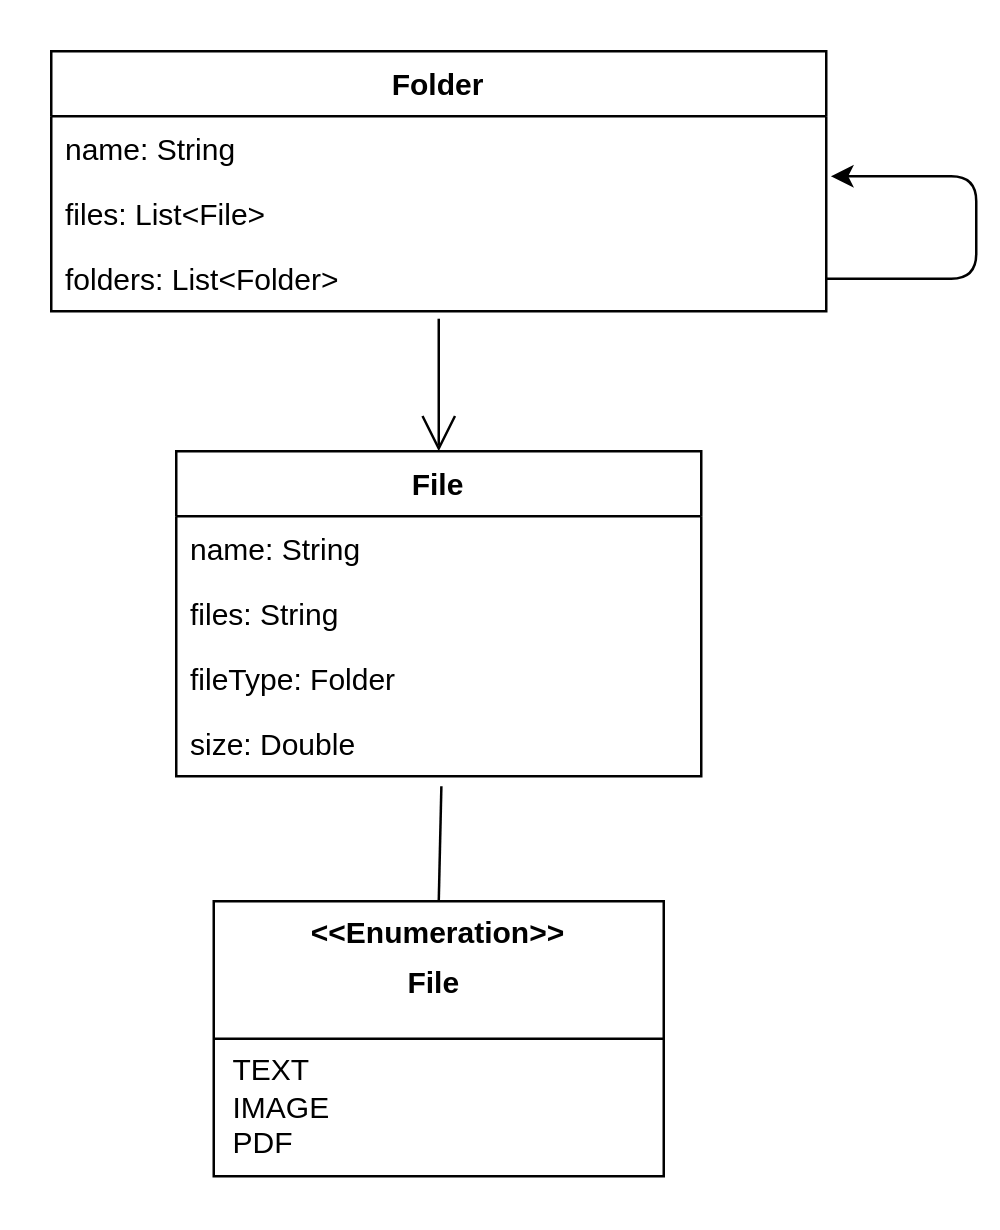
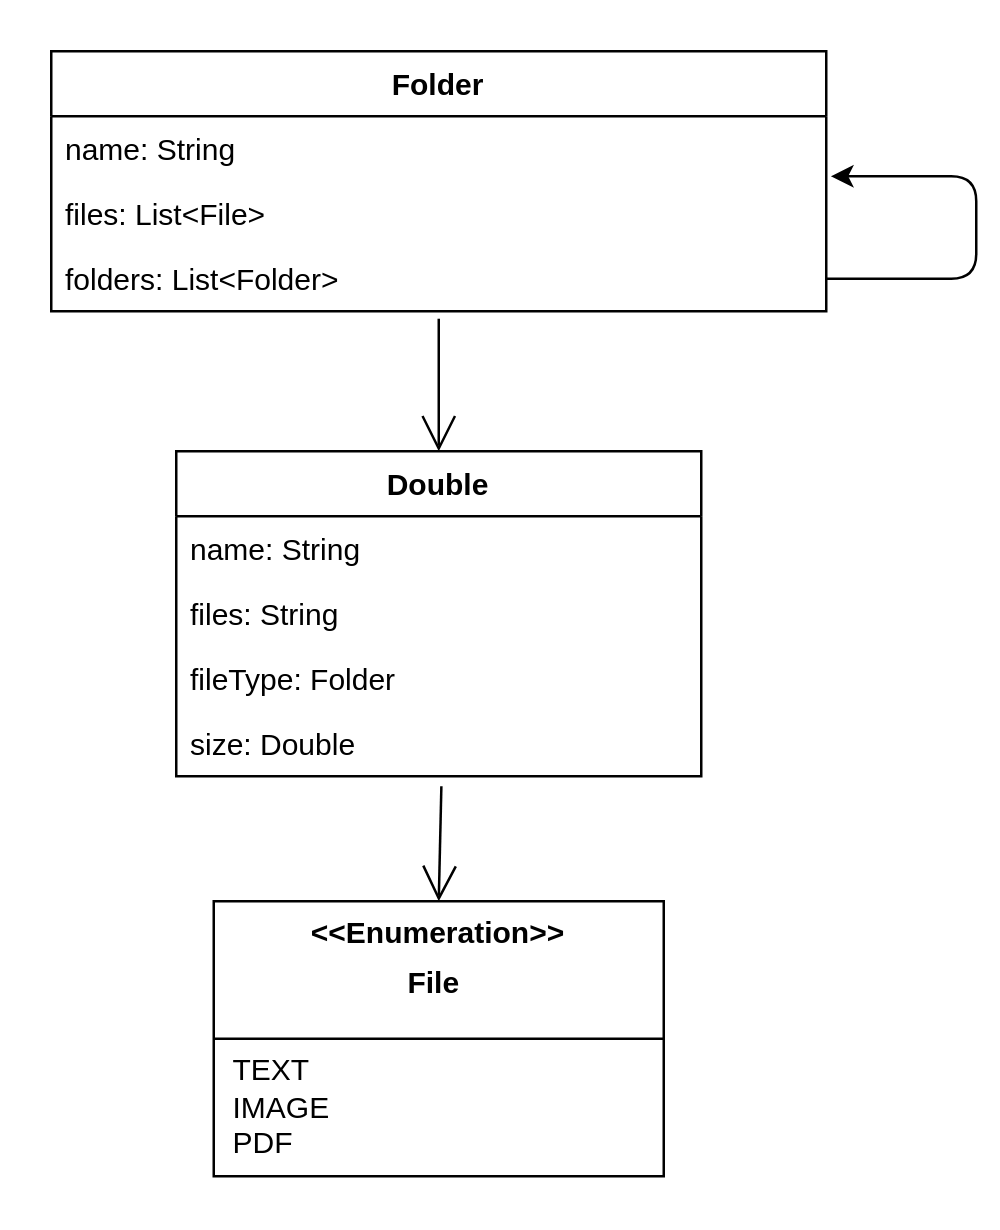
- <mxCell id="11" value="File" style="swimlane;fontStyle=1;align=center;verticalAlign=top;childLayout=stackLayout;horizontal=1;startSize=26;horizontalStack=0;resizeParent=1;resizeParentMax=0;resizeLast=0;collapsible=1;marginBottom=0;" parent="1" vertex="1"><mxGeometry x="70" y="180" width="210" height="130" as="geometry" /></mxCell>
+ <mxCell id="11" value="Double" style="swimlane;fontStyle=1;align=center;verticalAlign=top;childLayout=stackLayout;horizontal=1;startSize=26;horizontalStack=0;resizeParent=1;resizeParentMax=0;resizeLast=0;collapsible=1;marginBottom=0;" parent="1" vertex="1"><mxGeometry x="70" y="180" width="210" height="130" as="geometry" /></mxCell>
- <mxCell id="8" value="" style="endArrow=none;endFill=1;endSize=12;html=1;exitX=0.505;exitY=1.154;exitDx=0;exitDy=0;exitPerimeter=0;entryX=0.5;entryY=0;entryDx=0;entryDy=0;" parent="1" source="15" target="7" edge="1"><mxGeometry width="160" relative="1" as="geometry"><mxPoint x="290" y="110" as="sourcePoint" /><mxPoint x="450" y="110" as="targetPoint" /><Array as="points" /></mxGeometry></mxCell>
+ <mxCell id="8" value="" style="endArrow=open;endFill=1;endSize=12;html=1;exitX=0.505;exitY=1.154;exitDx=0;exitDy=0;exitPerimeter=0;entryX=0.5;entryY=0;entryDx=0;entryDy=0;" parent="1" source="15" target="7" edge="1"><mxGeometry width="160" relative="1" as="geometry"><mxPoint x="290" y="110" as="sourcePoint" /><mxPoint x="450" y="110" as="targetPoint" /><Array as="points" /></mxGeometry></mxCell>
